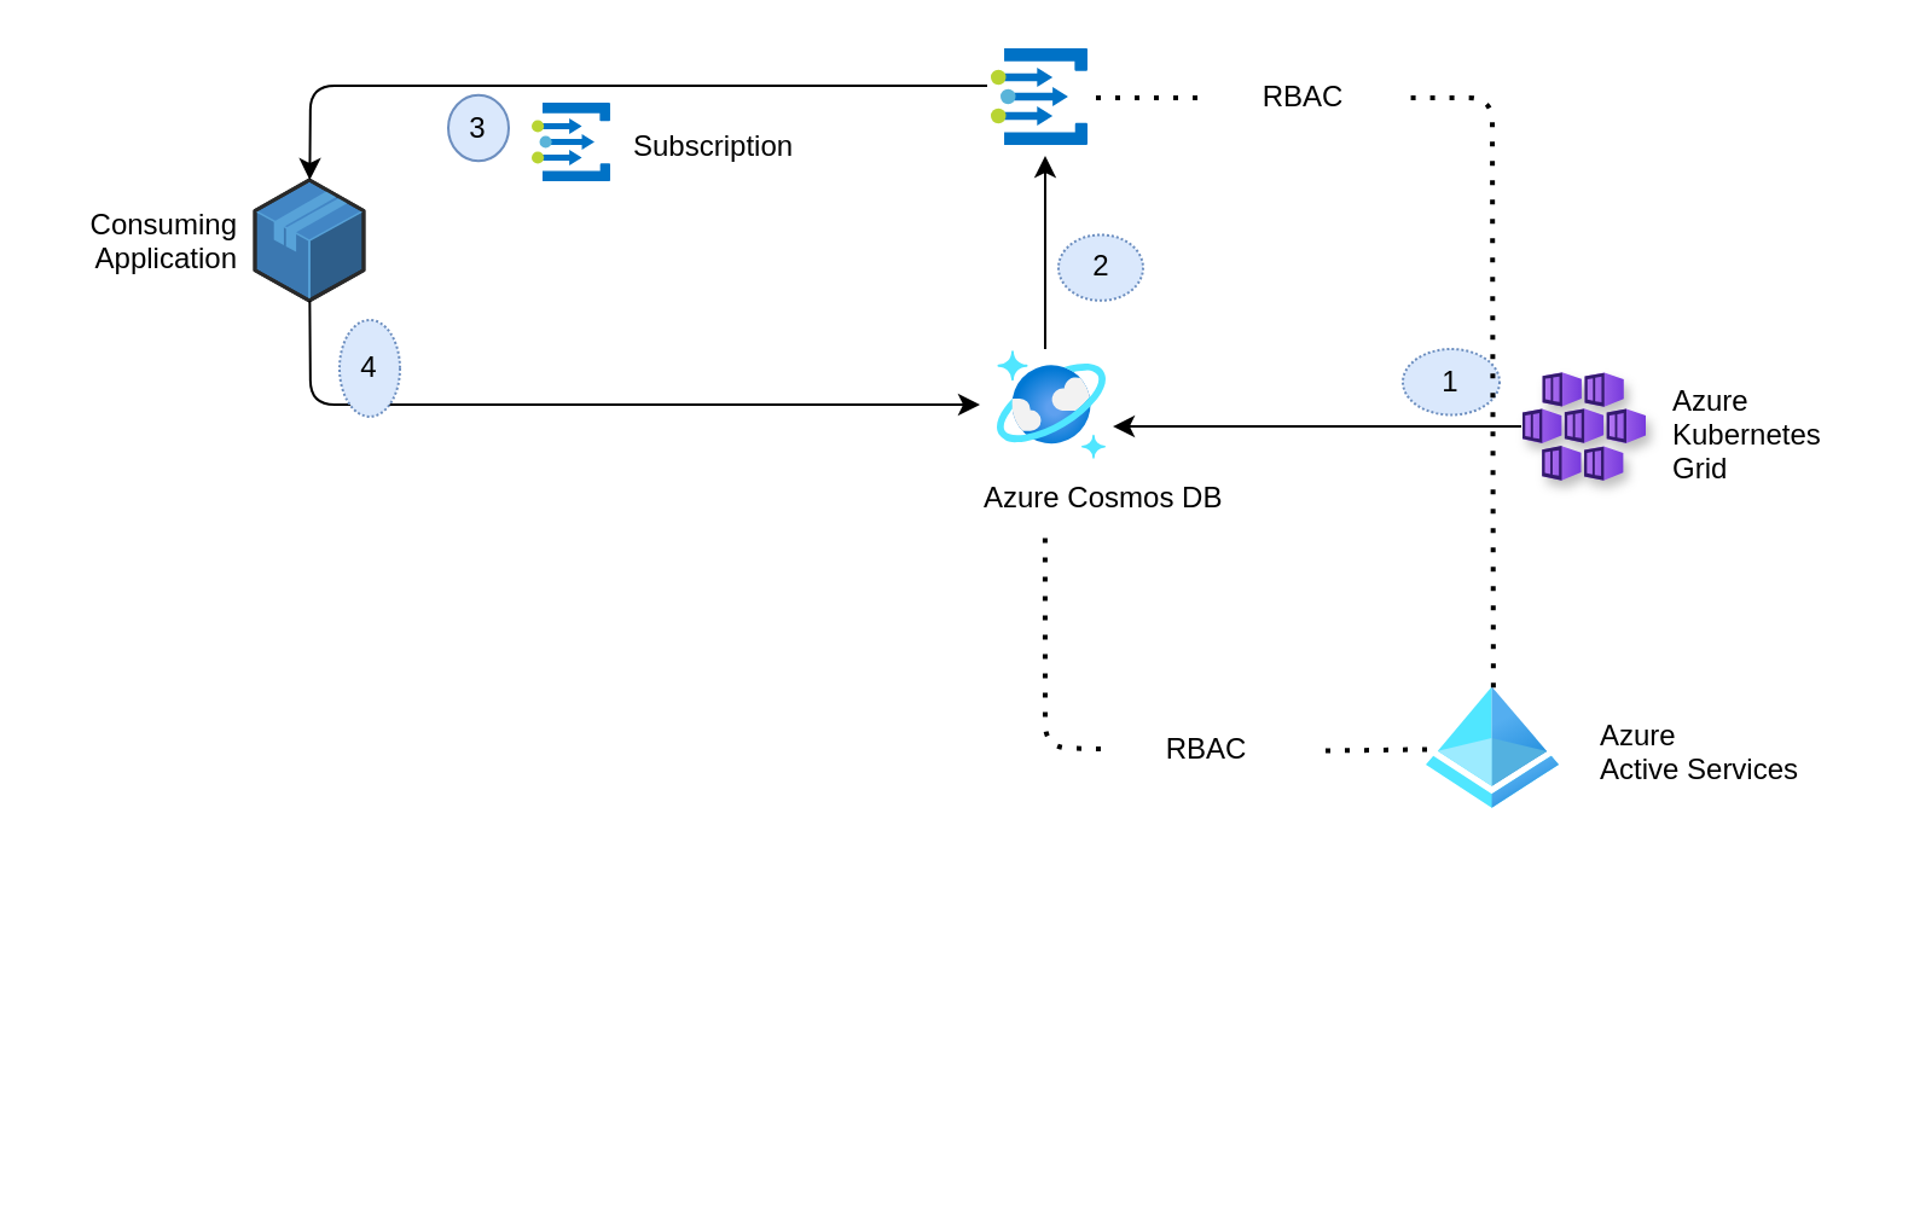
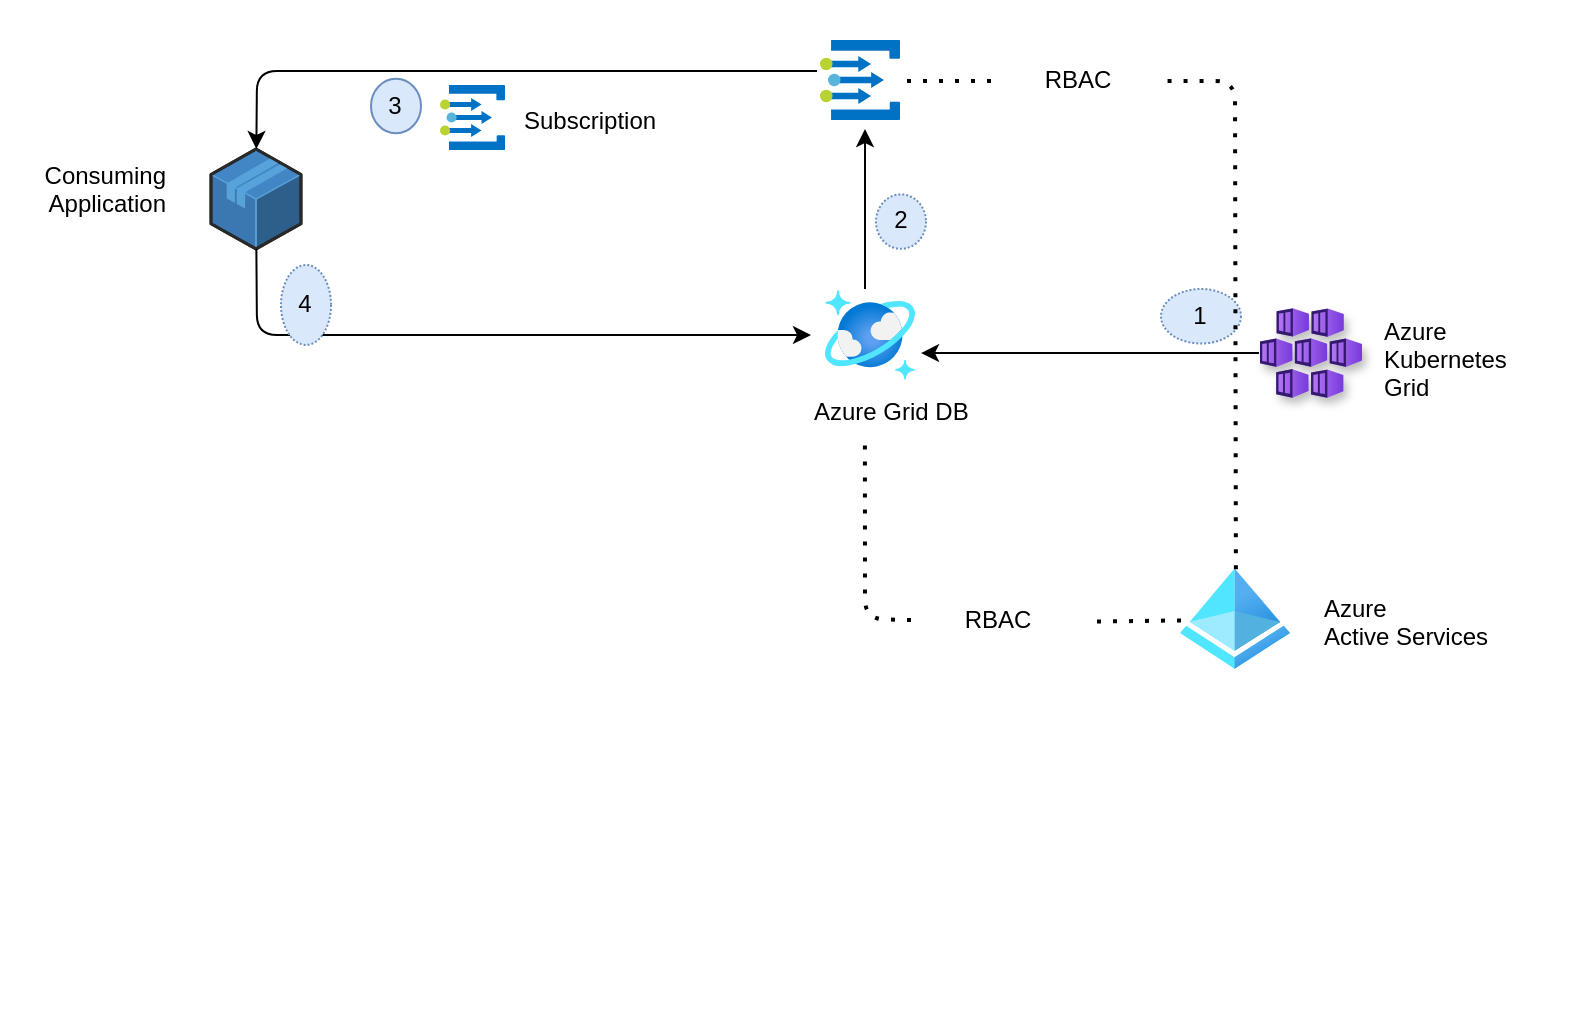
- <mxCell id="10" value="Consuming&#10;Application" style="text;align=right;verticalAlign=middle;resizable=0;points=[];autosize=1;" parent="1" vertex="1"><mxGeometry x="20" y="83.97" width="80" height="30" as="geometry" /></mxCell>
+ <mxCell id="10" value="Consuming&#10;Application" style="text;align=right;verticalAlign=middle;resizable=0;points=[];autosize=1;" parent="1" vertex="1"><mxGeometry x="5" y="78.97" width="80" height="30" as="geometry" /></mxCell>
- <mxCell id="16" value="2" style="ellipse;whiteSpace=wrap;dashed=1;dashPattern=1 1;fillColor=#dae8fc;strokeColor=#6c8ebf;" parent="1" vertex="1"><mxGeometry x="437.5" y="96.69" width="35" height="27.25" as="geometry" /></mxCell>
+ <mxCell id="16" value="2" style="ellipse;whiteSpace=wrap;dashed=1;dashPattern=1 1;fillColor=#dae8fc;strokeColor=#6c8ebf;" parent="1" vertex="1"><mxGeometry x="437.5" y="96.69" width="25" height="27.25" as="geometry" /></mxCell>
- <mxCell id="4" value="Azure Cosmos DB" style="text;align=left;verticalAlign=middle;resizable=0;points=[];autosize=1;" parent="1" vertex="1"><mxGeometry x="405" y="195" width="110" height="20" as="geometry" /></mxCell>
+ <mxCell id="4" value="Azure Grid DB" style="text;align=left;verticalAlign=middle;resizable=0;points=[];autosize=1;" parent="1" vertex="1"><mxGeometry x="405" y="195" width="110" height="20" as="geometry" /></mxCell>
